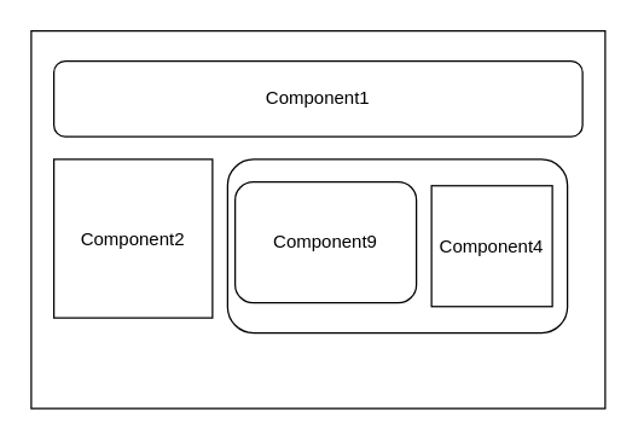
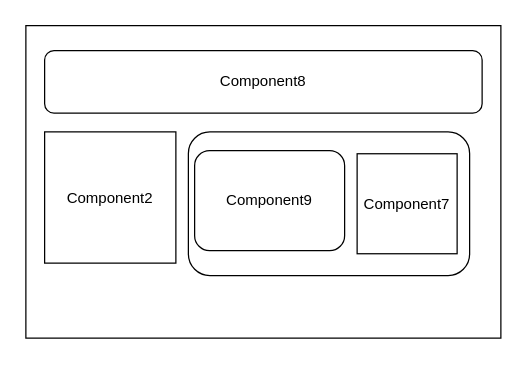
- <mxCell id="3" value="Component1" style="rounded=1;whiteSpace=wrap;html=1;" vertex="1" parent="1"><mxGeometry x="35" y="40" width="350" height="50" as="geometry" /></mxCell>
+ <mxCell id="3" value="Component8" style="rounded=1;whiteSpace=wrap;html=1;" vertex="1" parent="1"><mxGeometry x="35" y="40" width="350" height="50" as="geometry" /></mxCell>
- <mxCell id="6" value="&lt;span&gt;Component4&lt;/span&gt;" style="whiteSpace=wrap;html=1;aspect=fixed;" vertex="1" parent="1"><mxGeometry x="285" y="122.5" width="80" height="80" as="geometry" /></mxCell>
+ <mxCell id="6" value="&lt;span&gt;Component7&lt;/span&gt;" style="whiteSpace=wrap;html=1;aspect=fixed;" vertex="1" parent="1"><mxGeometry x="285" y="122.5" width="80" height="80" as="geometry" /></mxCell>
